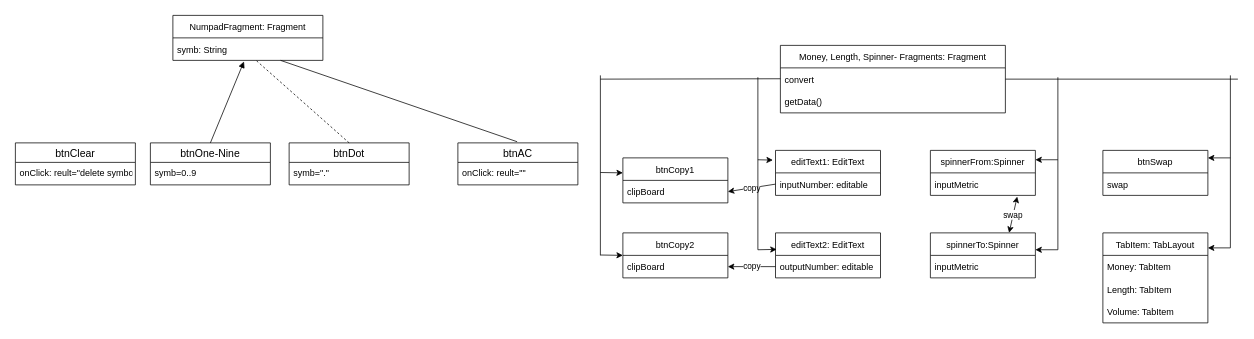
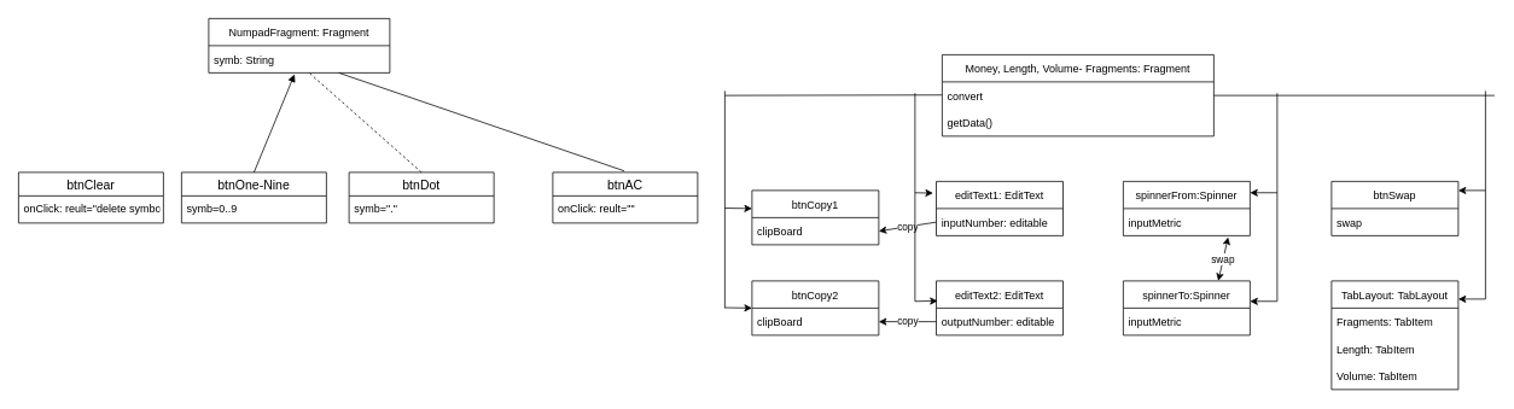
- <mxCell id="15" value="Money, Length, Spinner- Fragments: Fragment" style="swimlane;fontStyle=0;childLayout=stackLayout;horizontal=1;startSize=30;horizontalStack=0;resizeParent=1;resizeParentMax=0;resizeLast=0;collapsible=1;marginBottom=0;" vertex="1" parent="1"><mxGeometry x="1040" y="60" width="300" height="90" as="geometry" /></mxCell>
+ <mxCell id="15" value="Money, Length, Volume- Fragments: Fragment" style="swimlane;fontStyle=0;childLayout=stackLayout;horizontal=1;startSize=30;horizontalStack=0;resizeParent=1;resizeParentMax=0;resizeLast=0;collapsible=1;marginBottom=0;" vertex="1" parent="1"><mxGeometry x="1040" y="60" width="300" height="90" as="geometry" /></mxCell>
- <mxCell id="35" value="TabItem: TabLayout" style="swimlane;fontStyle=0;childLayout=stackLayout;horizontal=1;startSize=30;horizontalStack=0;resizeParent=1;resizeParentMax=0;resizeLast=0;collapsible=1;marginBottom=0;" vertex="1" parent="1"><mxGeometry x="1470" y="310" width="140" height="120" as="geometry" /></mxCell>
+ <mxCell id="35" value="TabLayout: TabLayout" style="swimlane;fontStyle=0;childLayout=stackLayout;horizontal=1;startSize=30;horizontalStack=0;resizeParent=1;resizeParentMax=0;resizeLast=0;collapsible=1;marginBottom=0;" vertex="1" parent="1"><mxGeometry x="1470" y="310" width="140" height="120" as="geometry" /></mxCell>
- <mxCell id="36" value="Money: TabItem" style="text;strokeColor=none;fillColor=none;align=left;verticalAlign=middle;spacingLeft=4;spacingRight=4;overflow=hidden;points=[[0,0.5],[1,0.5]];portConstraint=eastwest;rotatable=0;" vertex="1" parent="35"><mxGeometry y="30" width="140" height="30" as="geometry" /></mxCell>
+ <mxCell id="36" value="Fragments: TabItem" style="text;strokeColor=none;fillColor=none;align=left;verticalAlign=middle;spacingLeft=4;spacingRight=4;overflow=hidden;points=[[0,0.5],[1,0.5]];portConstraint=eastwest;rotatable=0;" vertex="1" parent="35"><mxGeometry y="30" width="140" height="30" as="geometry" /></mxCell>
